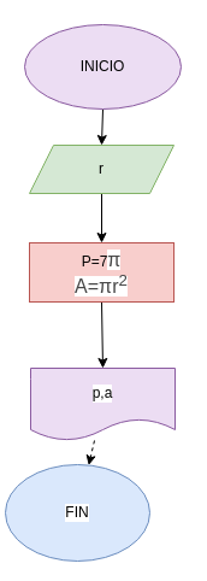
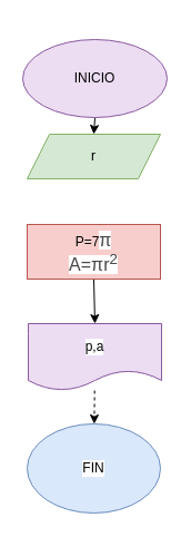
- <mxCell id="3" value="&lt;font color=&quot;#000000&quot;&gt;INICIO&lt;/font&gt;" style="ellipse;whiteSpace=wrap;html=1;fillColor=#ecddf3;strokeColor=#8a5aa0;fillStyle=auto;" vertex="1" parent="1"><mxGeometry x="20" y="20" width="130" height="70" as="geometry" /></mxCell>
+ <mxCell id="3" value="&lt;font color=&quot;#000000&quot;&gt;INICIO&lt;/font&gt;" style="ellipse;whiteSpace=wrap;html=1;fillColor=#ecddf3;strokeColor=#8a5aa0;fillStyle=auto;" vertex="1" parent="1"><mxGeometry x="20" y="35" width="130" height="70" as="geometry" /></mxCell>
- <mxCell id="5" style="edgeStyle=none;html=1;exitX=0.5;exitY=1;exitDx=0;exitDy=0;" edge="1" parent="1" source="6" target="8"><mxGeometry relative="1" as="geometry" /></mxCell>
- <mxCell id="10" value="p,a" style="shape=document;whiteSpace=wrap;html=1;boundedLbl=1;labelBackgroundColor=#FFFFFF;fillStyle=auto;strokeColor=#8a5aa0;fontColor=#000000;fillColor=#ecddf3;" vertex="1" parent="1"><mxGeometry x="25" y="305" width="120" height="60" as="geometry" /></mxCell>
+ <mxCell id="10" value="p,a" style="shape=document;whiteSpace=wrap;html=1;boundedLbl=1;labelBackgroundColor=#FFFFFF;fillStyle=auto;strokeColor=#8a5aa0;fontColor=#000000;fillColor=#ecddf3;" vertex="1" parent="1"><mxGeometry x="25" y="290" width="120" height="60" as="geometry" /></mxCell>
- <mxCell id="11" value="&lt;font color=&quot;#000000&quot;&gt;FIN&lt;/font&gt;" style="ellipse;whiteSpace=wrap;html=1;labelBackgroundColor=#FFFFFF;fillStyle=auto;strokeColor=#6c8ebf;fillColor=#dae8fc;" vertex="1" parent="1"><mxGeometry x="4" y="385" width="120" height="80" as="geometry" /></mxCell>
+ <mxCell id="11" value="&lt;font color=&quot;#000000&quot;&gt;FIN&lt;/font&gt;" style="ellipse;whiteSpace=wrap;html=1;labelBackgroundColor=#FFFFFF;fillStyle=auto;strokeColor=#6c8ebf;fillColor=#dae8fc;" vertex="1" parent="1"><mxGeometry x="24" y="380" width="120" height="80" as="geometry" /></mxCell>
